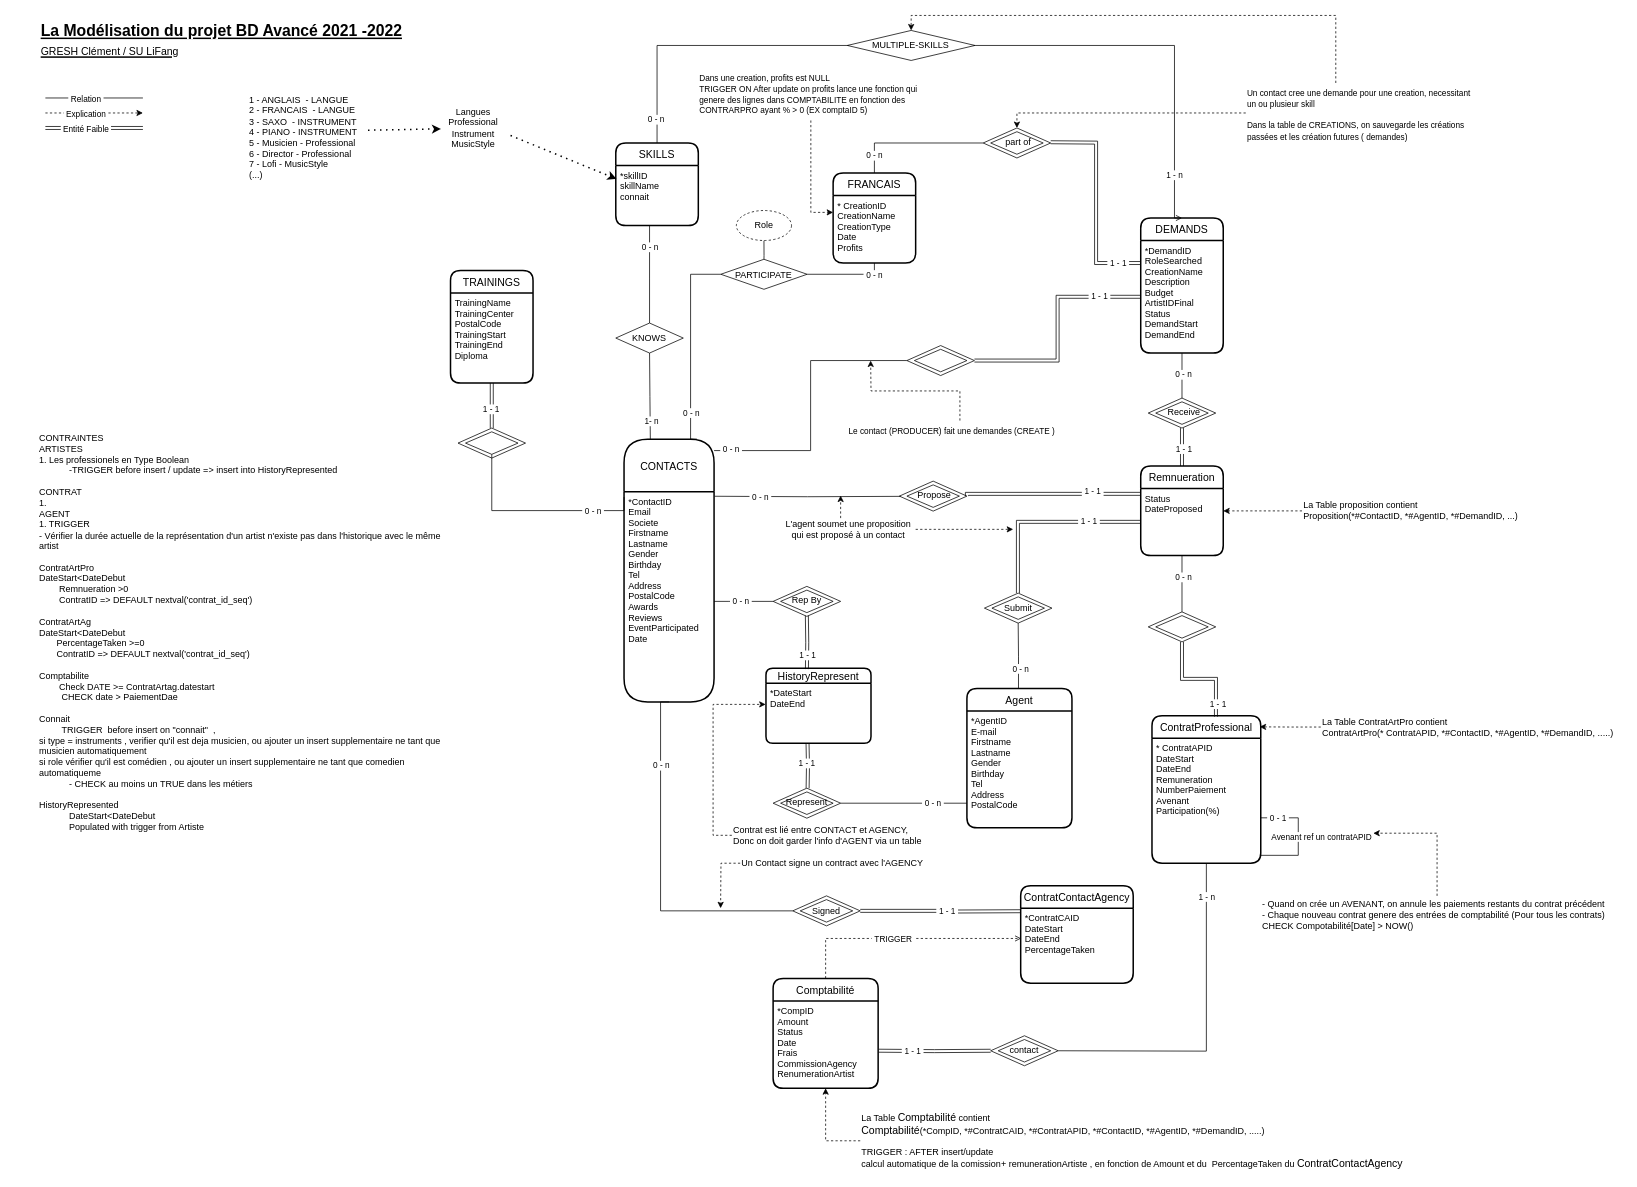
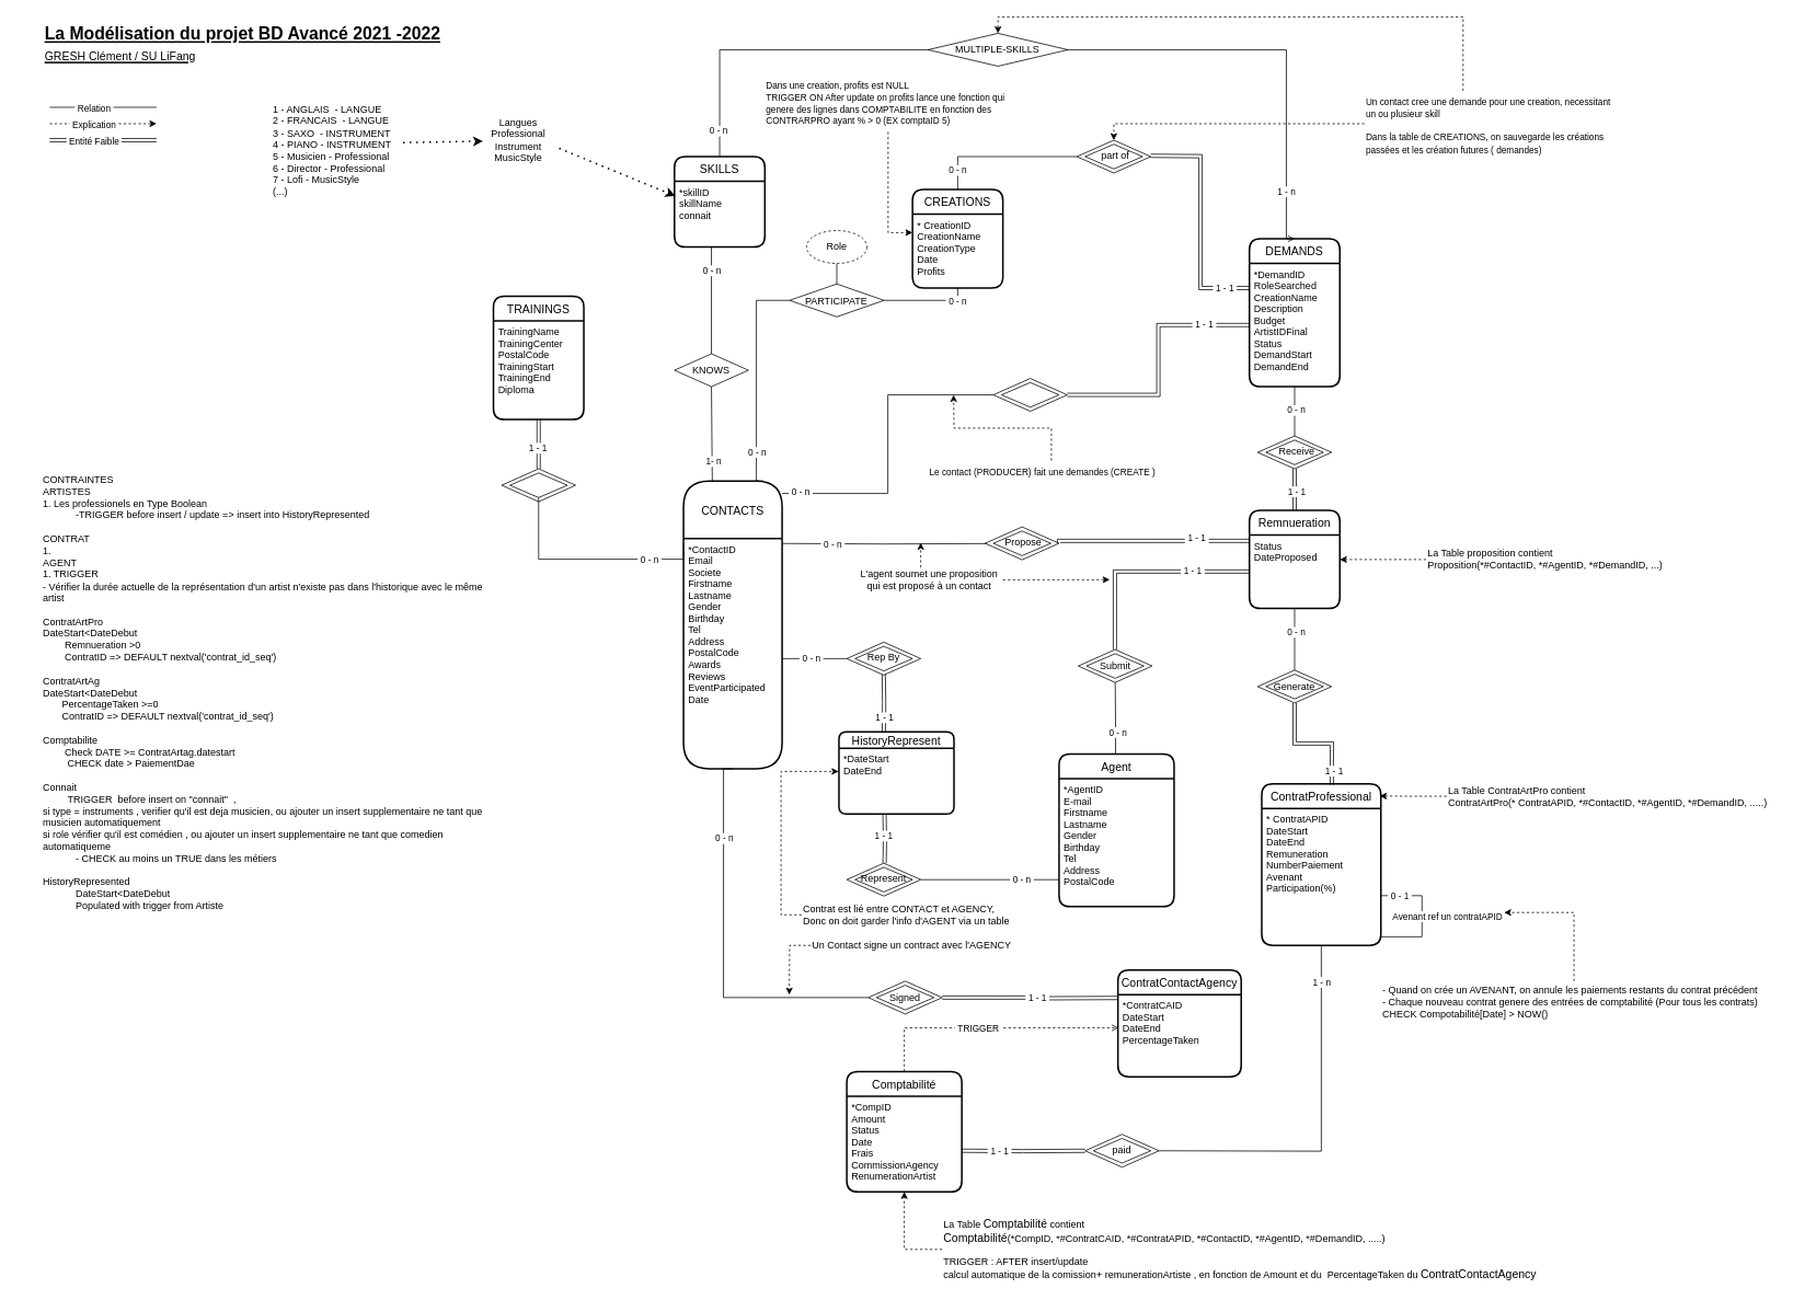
- <mxCell id="59" value="FRANCAIS" style="swimlane;childLayout=stackLayout;horizontal=1;startSize=30;horizontalStack=0;rounded=1;fontSize=14;fontStyle=0;strokeWidth=2;resizeParent=0;resizeLast=1;shadow=0;dashed=0;align=center;" parent="1" vertex="1"><mxGeometry x="1110" y="230" width="110" height="120" as="geometry" /></mxCell>
+ <mxCell id="59" value="CREATIONS" style="swimlane;childLayout=stackLayout;horizontal=1;startSize=30;horizontalStack=0;rounded=1;fontSize=14;fontStyle=0;strokeWidth=2;resizeParent=0;resizeLast=1;shadow=0;dashed=0;align=center;" parent="1" vertex="1"><mxGeometry x="1110" y="230" width="110" height="120" as="geometry" /></mxCell>
+ <mxCell id="112" value="Generate" style="text;html=1;strokeColor=none;fillColor=none;align=center;verticalAlign=middle;whiteSpace=wrap;rounded=0;" parent="109" vertex="1"><mxGeometry x="5" width="60" height="30" as="geometry" /></mxCell>
- <mxCell id="175" value="contact" style="text;html=1;strokeColor=none;fillColor=none;align=center;verticalAlign=middle;whiteSpace=wrap;rounded=0;" parent="173" vertex="1"><mxGeometry x="5.0" y="4.547e-13" width="60" height="30" as="geometry" /></mxCell>
+ <mxCell id="175" value="paid" style="text;html=1;strokeColor=none;fillColor=none;align=center;verticalAlign=middle;whiteSpace=wrap;rounded=0;" parent="173" vertex="1"><mxGeometry x="5.0" y="4.547e-13" width="60" height="30" as="geometry" /></mxCell>
